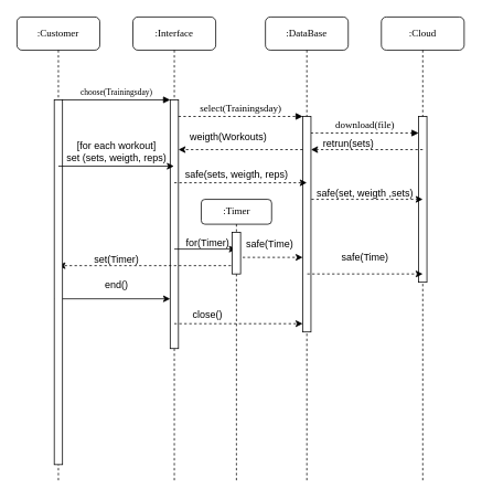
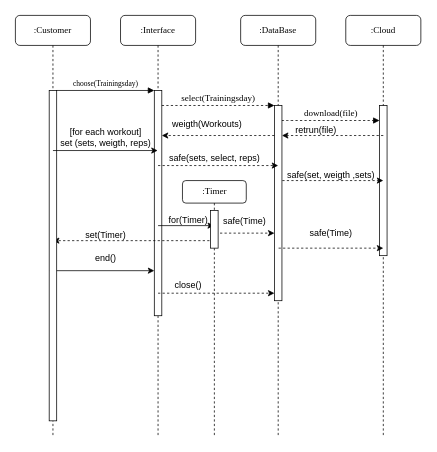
- <mxCell id="26" value="retrun(sets)" style="text;html=1;align=center;verticalAlign=middle;resizable=0;points=[];autosize=1;strokeColor=none;fillColor=none;" parent="1" vertex="1"><mxGeometry x="380" y="158" width="80" height="30" as="geometry" /></mxCell>
+ <mxCell id="26" value="retrun(file)" style="text;html=1;align=center;verticalAlign=middle;resizable=0;points=[];autosize=1;strokeColor=none;fillColor=none;" parent="1" vertex="1"><mxGeometry x="380" y="158" width="80" height="30" as="geometry" /></mxCell>
- <mxCell id="9" value="safe(sets, weigth, reps)" style="text;html=1;align=center;verticalAlign=middle;resizable=0;points=[];autosize=1;strokeColor=none;fillColor=none;" parent="6" vertex="1"><mxGeometry x="-110" y="175" width="150" height="30" as="geometry" /></mxCell>
+ <mxCell id="9" value="safe(sets, select, reps)" style="text;html=1;align=center;verticalAlign=middle;resizable=0;points=[];autosize=1;strokeColor=none;fillColor=none;" parent="6" vertex="1"><mxGeometry x="-110" y="175" width="150" height="30" as="geometry" /></mxCell>
